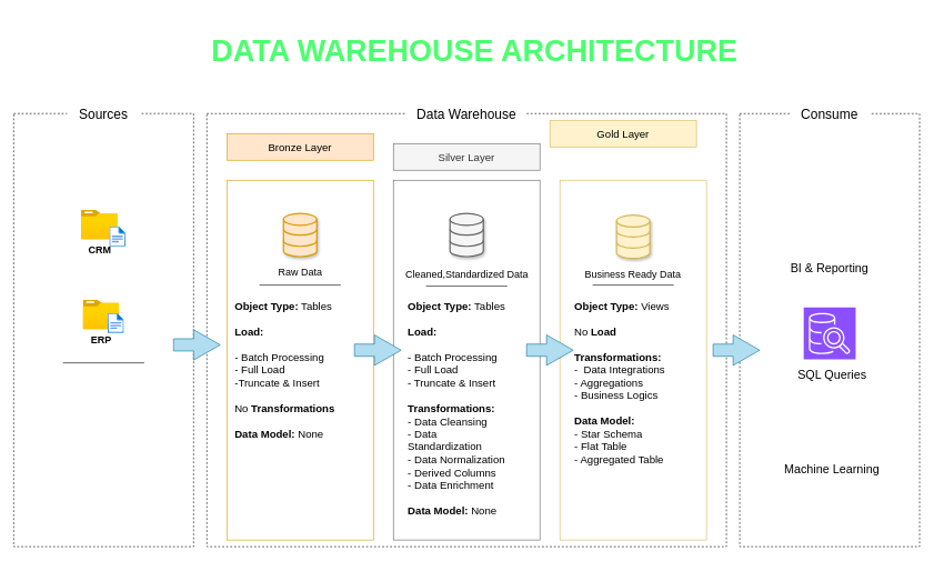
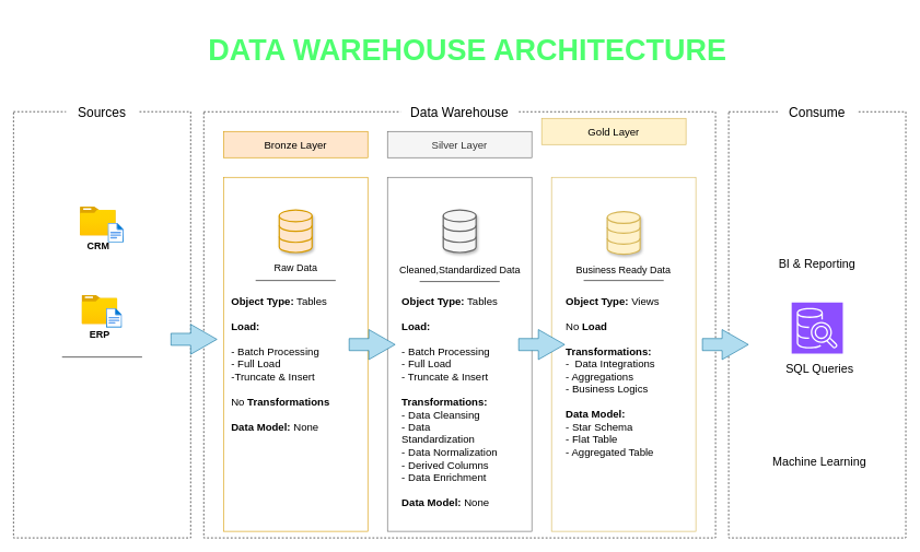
- <mxCell id="9" value="&lt;font style=&quot;font-size: 16px;&quot;&gt;Silver Layer&lt;/font&gt;" style="rounded=0;whiteSpace=wrap;html=1;fillColor=#f5f5f5;strokeColor=#666666;fontColor=#333333;" parent="1" vertex="1"><mxGeometry x="590" y="215" width="220" height="40" as="geometry" /></mxCell>
+ <mxCell id="9" value="&lt;font style=&quot;font-size: 16px;&quot;&gt;Silver Layer&lt;/font&gt;" style="rounded=0;whiteSpace=wrap;html=1;fillColor=#f5f5f5;strokeColor=#666666;fontColor=#333333;" parent="1" vertex="1"><mxGeometry x="590" y="200" width="220" height="40" as="geometry" /></mxCell>
